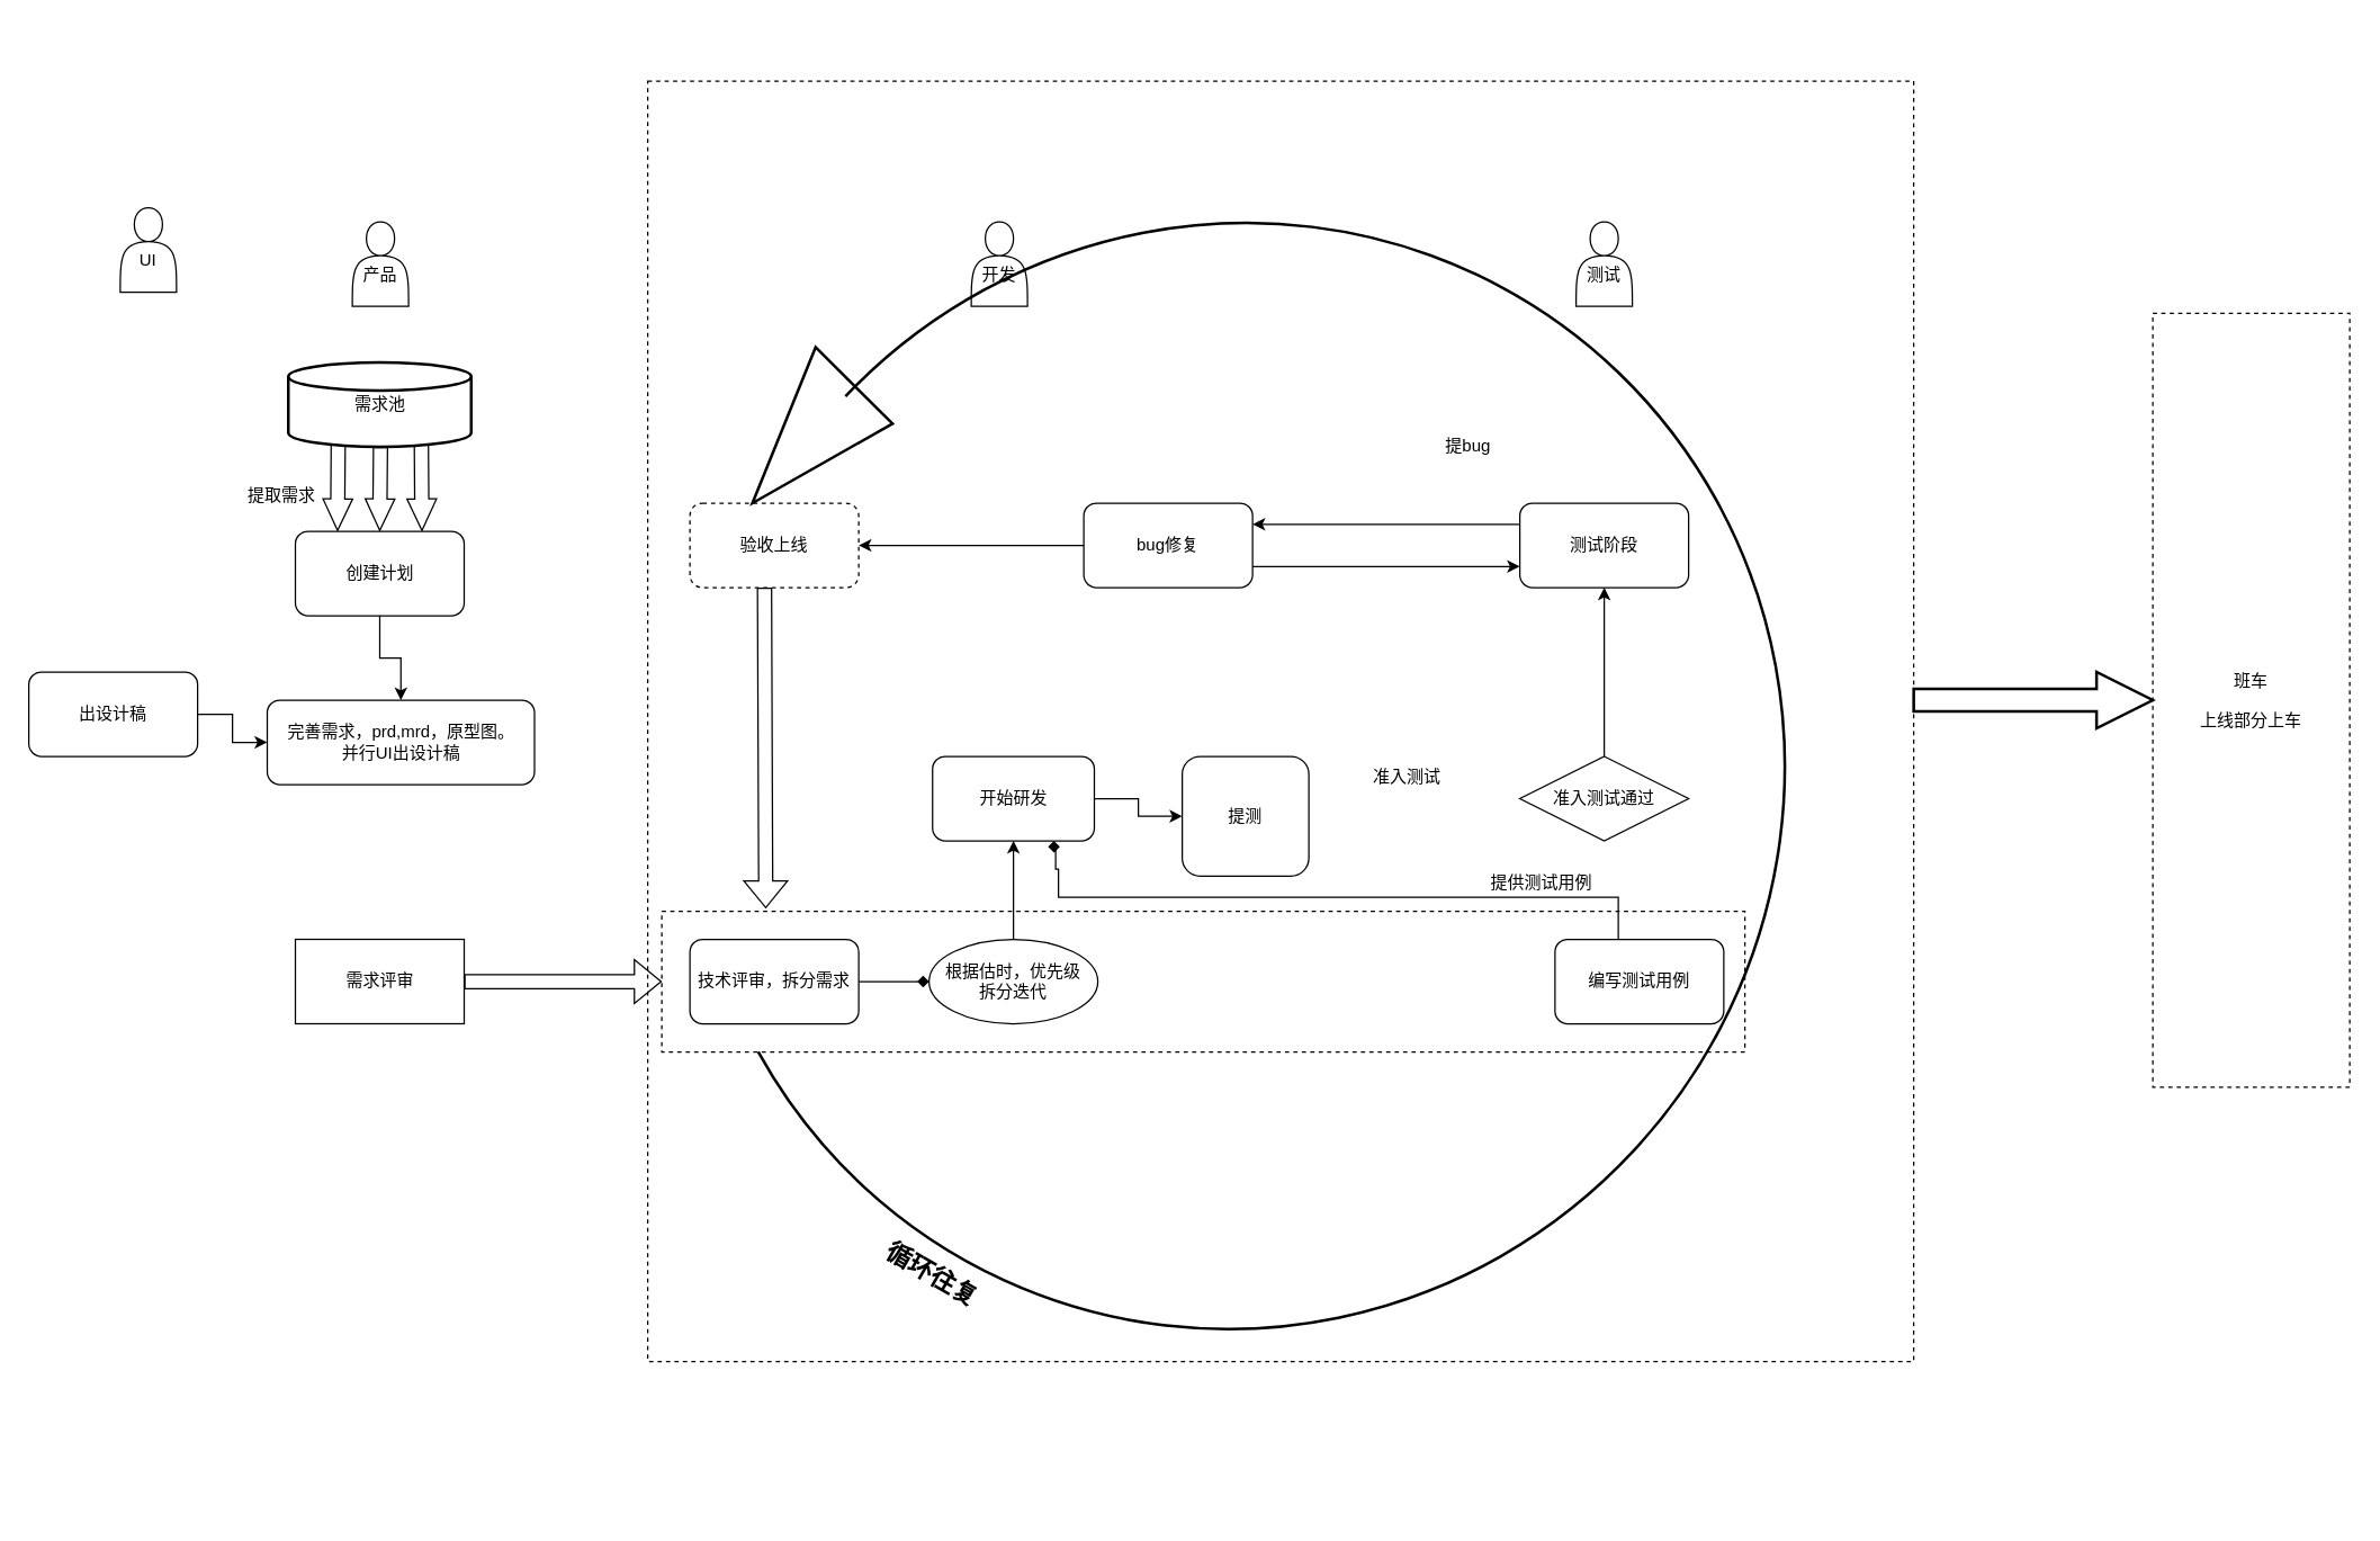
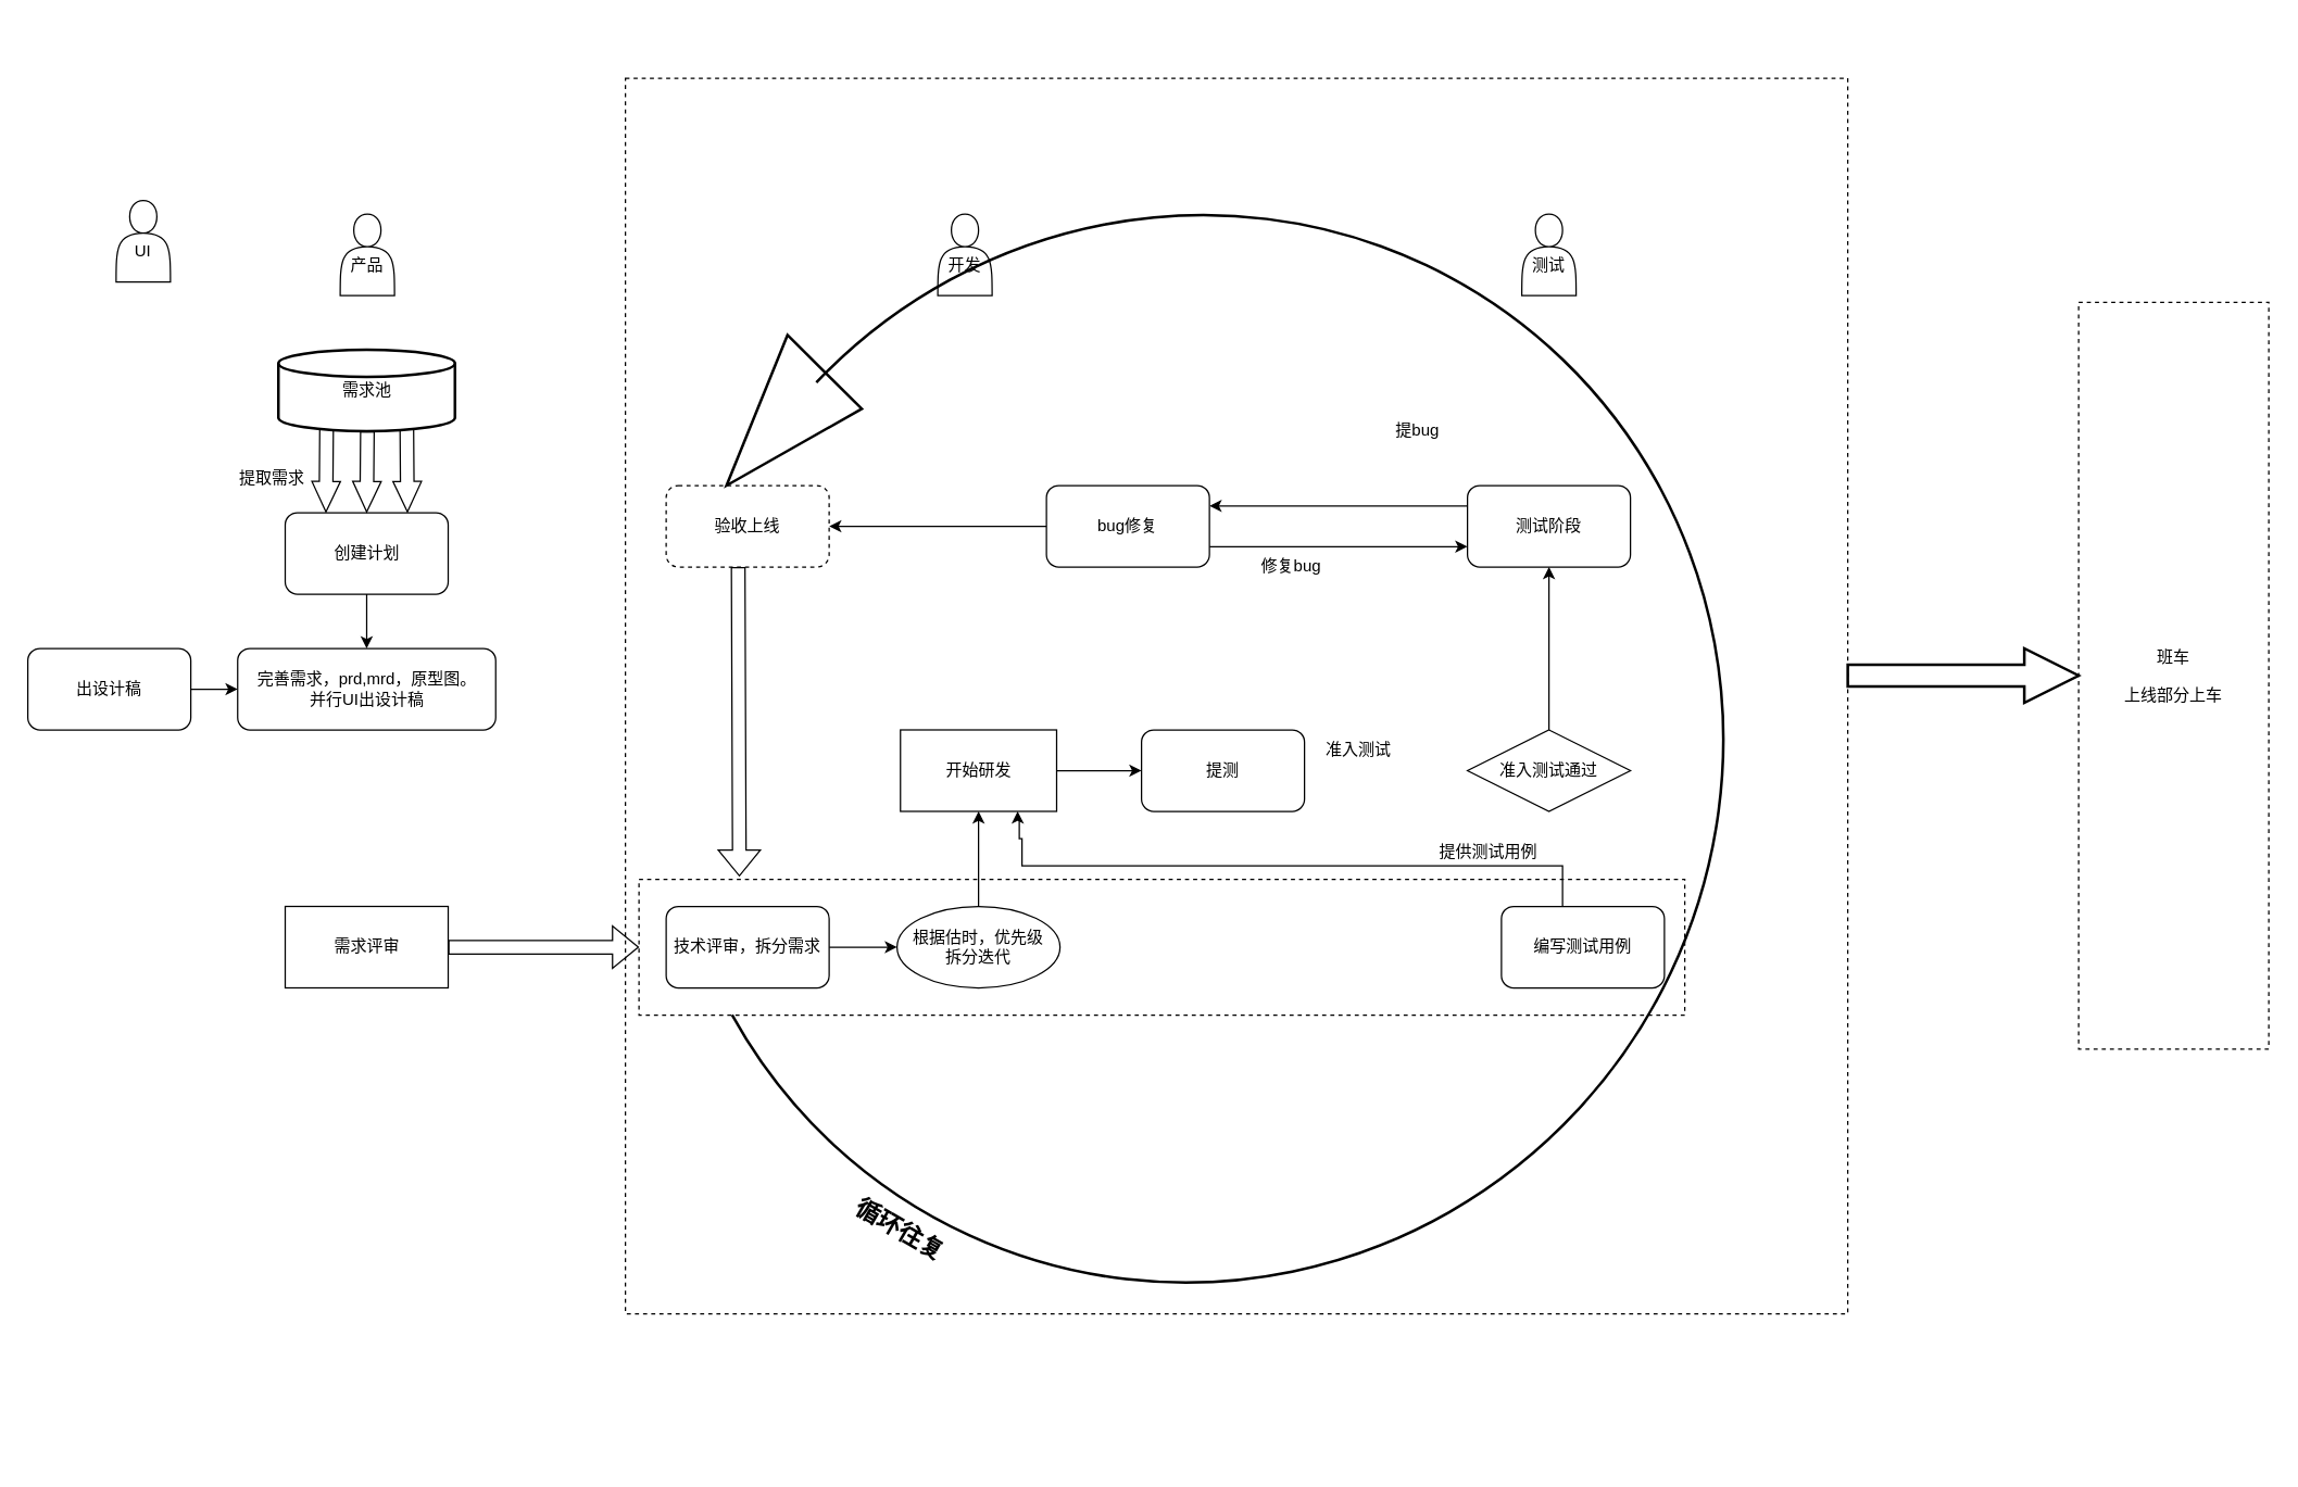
+ <mxCell id="35" value="修复bug" style="text;html=1;align=center;verticalAlign=middle;resizable=0;points=[];autosize=1;strokeColor=none;fillColor=none;" vertex="1" parent="1"><mxGeometry x="920" y="370" width="60" height="20" as="geometry" /></mxCell>
- <mxCell id="10" value="&lt;div class=&quot;okr-block-clipboard&quot;&gt;&lt;/div&gt;&lt;div&gt;&lt;div&gt;&lt;div&gt;完善需求，prd,mrd，原型图。&lt;/div&gt;&lt;div&gt;并行UI出设计稿&lt;/div&gt;&lt;/div&gt;&lt;/div&gt;" style="rounded=1;whiteSpace=wrap;html=1;" vertex="1" parent="1"><mxGeometry x="189.5" y="460" width="190" height="60" as="geometry" /></mxCell>
+ <mxCell id="10" value="&lt;div class=&quot;okr-block-clipboard&quot;&gt;&lt;/div&gt;&lt;div&gt;&lt;div&gt;&lt;div&gt;完善需求，prd,mrd，原型图。&lt;/div&gt;&lt;div&gt;并行UI出设计稿&lt;/div&gt;&lt;/div&gt;&lt;/div&gt;" style="rounded=1;whiteSpace=wrap;html=1;" vertex="1" parent="1"><mxGeometry x="174.5" y="440" width="190" height="60" as="geometry" /></mxCell>
- <mxCell id="19" value="开始研发" style="whiteSpace=wrap;html=1;fillColor=rgb(255, 255, 255);strokeColor=rgb(0, 0, 0);fontColor=rgb(0, 0, 0);rounded=1;" vertex="1" parent="1"><mxGeometry x="662.5" y="500" width="115" height="60" as="geometry" /></mxCell>
+ <mxCell id="19" value="开始研发" style="whiteSpace=wrap;html=1;fillColor=rgb(255, 255, 255);strokeColor=rgb(0, 0, 0);fontColor=rgb(0, 0, 0);rounded=0;" vertex="1" parent="1"><mxGeometry x="662.5" y="500" width="115" height="60" as="geometry" /></mxCell>
- <mxCell id="20" value="提测" style="whiteSpace=wrap;html=1;fillColor=rgb(255, 255, 255);strokeColor=rgb(0, 0, 0);fontColor=rgb(0, 0, 0);rounded=1;" vertex="1" parent="1"><mxGeometry x="840" y="500" width="90" height="85" as="geometry" /></mxCell>
+ <mxCell id="20" value="提测" style="whiteSpace=wrap;html=1;fillColor=rgb(255, 255, 255);strokeColor=rgb(0, 0, 0);fontColor=rgb(0, 0, 0);rounded=1;" vertex="1" parent="1"><mxGeometry x="840" y="500" width="120" height="60" as="geometry" /></mxCell>
- <mxCell id="32" value="" style="edgeStyle=orthogonalEdgeStyle;rounded=0;orthogonalLoop=1;jettySize=auto;html=1;entryX=0.75;entryY=1;entryDx=0;entryDy=0;endArrow=diamond;" edge="1" parent="1" source="33" target="19"><mxGeometry relative="1" as="geometry"><mxPoint x="760" y="580" as="targetPoint" /><Array as="points"><mxPoint x="1150" y="600" /><mxPoint x="752" y="600" /><mxPoint x="752" y="580" /><mxPoint x="750" y="580" /><mxPoint x="750" y="564" /><mxPoint x="749" y="564" /></Array></mxGeometry></mxCell>
+ <mxCell id="32" value="" style="edgeStyle=orthogonalEdgeStyle;rounded=0;orthogonalLoop=1;jettySize=auto;html=1;entryX=0.75;entryY=1;entryDx=0;entryDy=0;" edge="1" parent="1" source="33" target="19"><mxGeometry relative="1" as="geometry"><mxPoint x="760" y="580" as="targetPoint" /><Array as="points"><mxPoint x="1150" y="600" /><mxPoint x="752" y="600" /><mxPoint x="752" y="580" /><mxPoint x="750" y="580" /><mxPoint x="750" y="564" /><mxPoint x="749" y="564" /></Array></mxGeometry></mxCell>
- <mxCell id="14" value="" style="edgeStyle=orthogonalEdgeStyle;rounded=0;orthogonalLoop=1;jettySize=auto;html=1;endArrow=diamond;" edge="1" parent="1" source="15" target="17"><mxGeometry relative="1" as="geometry" /></mxCell>
+ <mxCell id="14" value="" style="edgeStyle=orthogonalEdgeStyle;rounded=0;orthogonalLoop=1;jettySize=auto;html=1;" edge="1" parent="1" source="15" target="17"><mxGeometry relative="1" as="geometry" /></mxCell>
